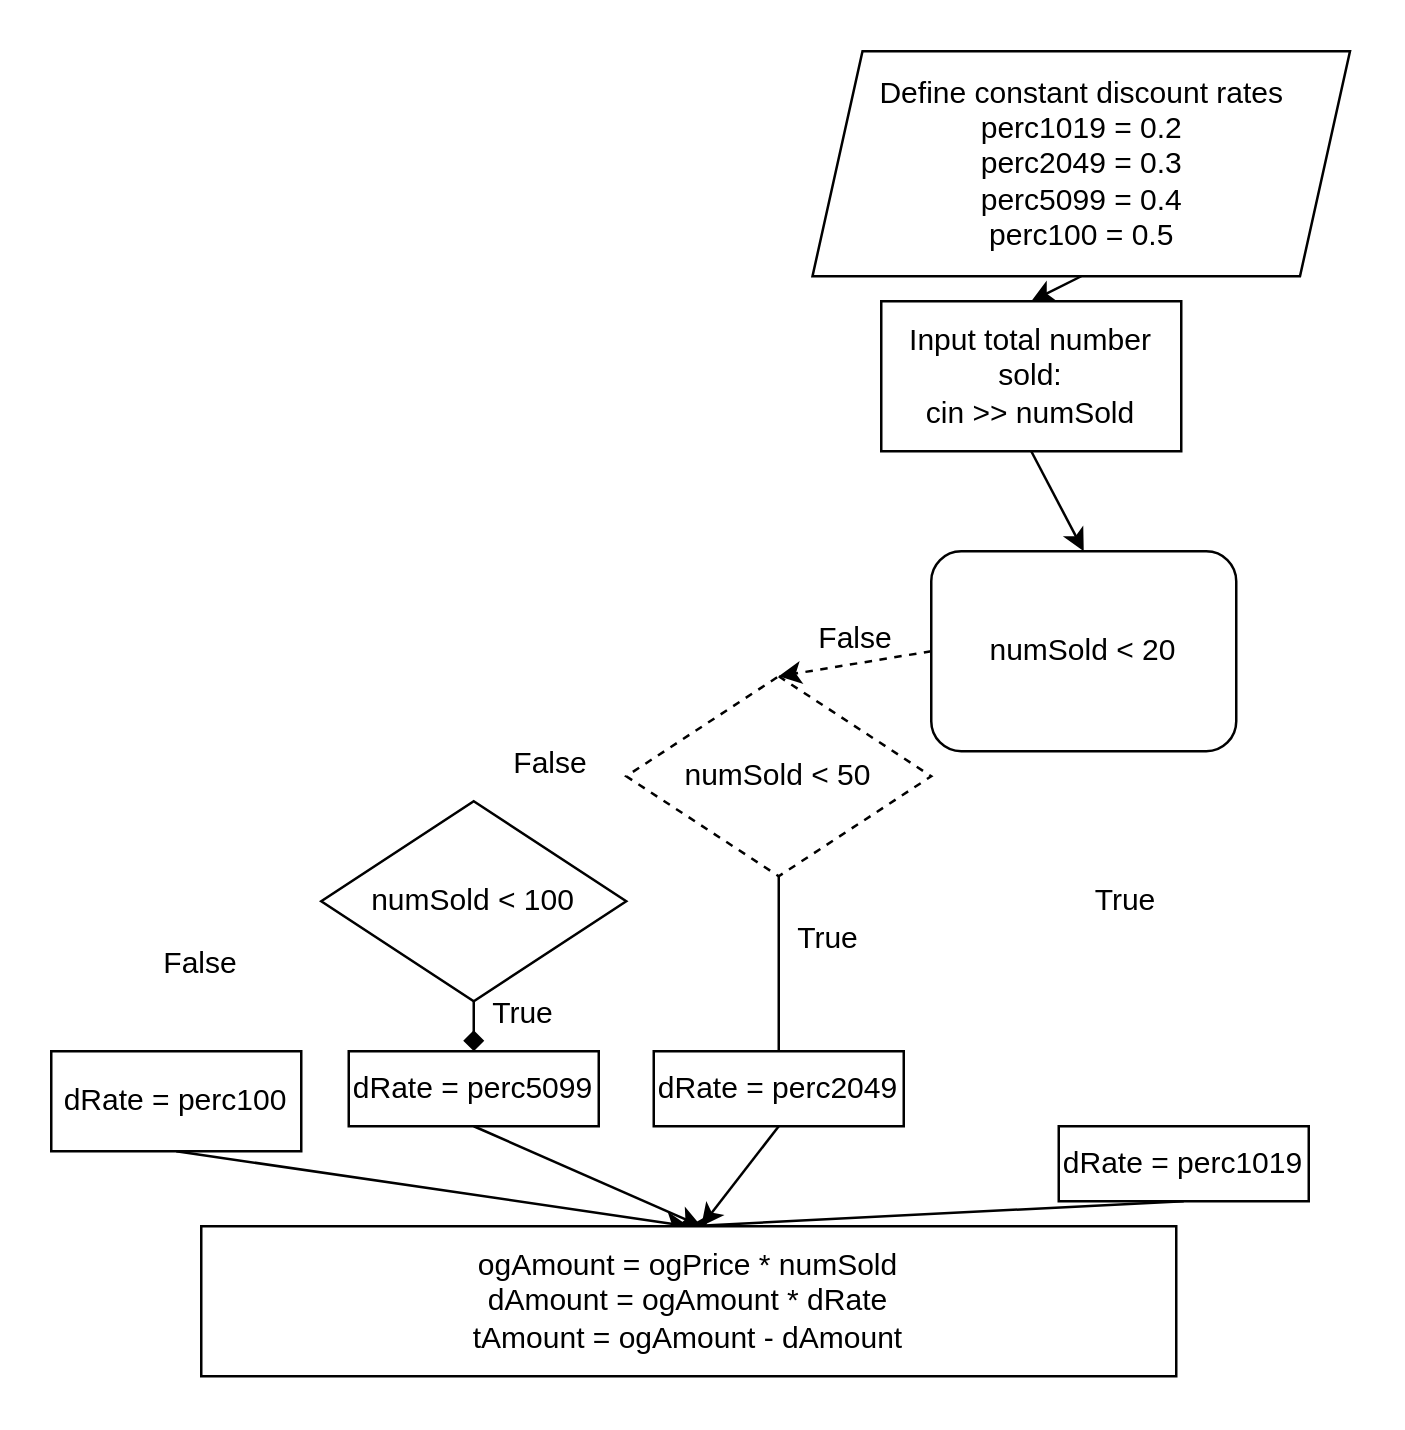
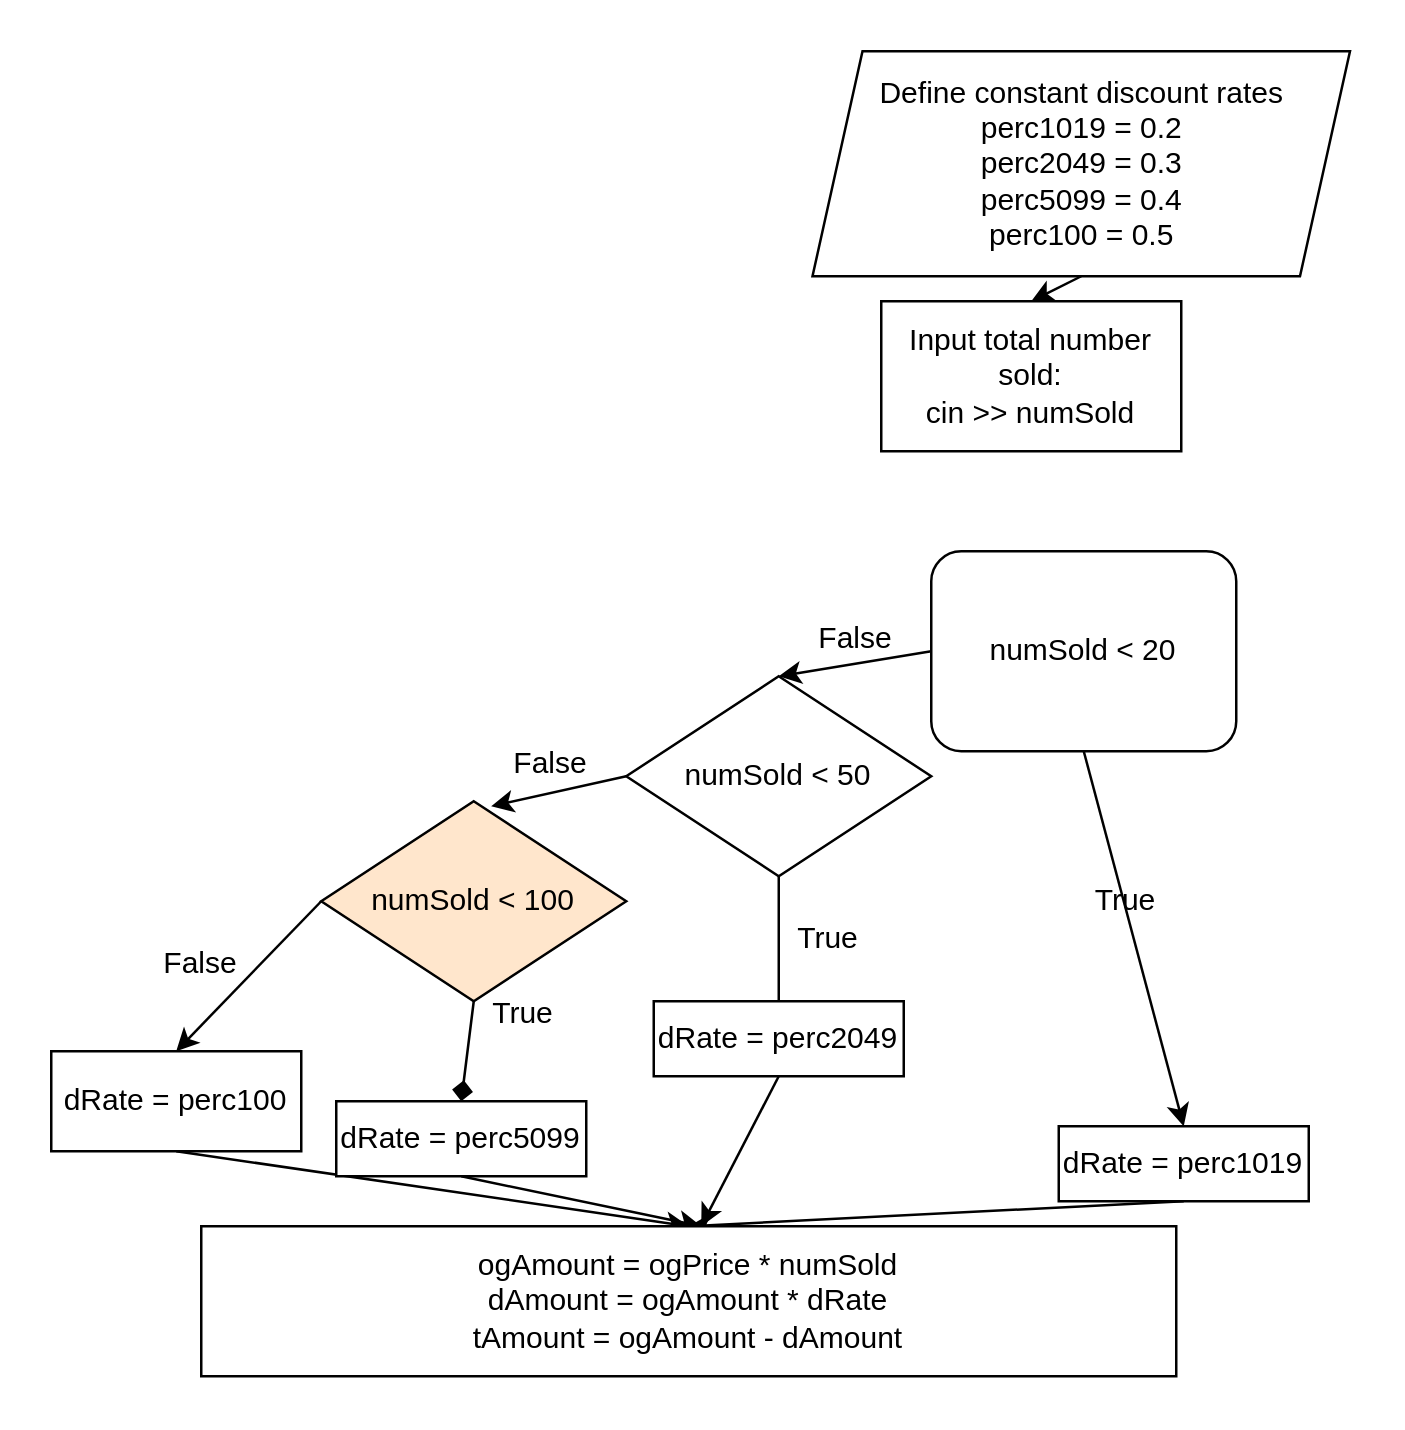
- <mxCell id="4" style="edgeStyle=none;html=1;exitX=0.5;exitY=1;exitDx=0;exitDy=0;entryX=0.5;entryY=0;entryDx=0;entryDy=0;" edge="1" parent="1" source="5" target="8"><mxGeometry relative="1" as="geometry" /></mxCell>
- <mxCell id="6" style="edgeStyle=none;html=1;exitX=0;exitY=0.5;exitDx=0;exitDy=0;entryX=0.5;entryY=0;entryDx=0;entryDy=0;dashed=1;" edge="1" parent="1" source="8" target="11"><mxGeometry relative="1" as="geometry" /></mxCell>
+ <mxCell id="6" style="edgeStyle=none;html=1;exitX=0;exitY=0.5;exitDx=0;exitDy=0;entryX=0.5;entryY=0;entryDx=0;entryDy=0;" edge="1" parent="1" source="8" target="11"><mxGeometry relative="1" as="geometry" /></mxCell>
- <mxCell id="11" value="numSold &amp;lt; 50" style="rhombus;whiteSpace=wrap;html=1;dashed=1;" vertex="1" parent="1"><mxGeometry x="250" y="270" width="122" height="80" as="geometry" /></mxCell>
+ <mxCell id="11" value="numSold &amp;lt; 50" style="rhombus;whiteSpace=wrap;html=1;" vertex="1" parent="1"><mxGeometry x="250" y="270" width="122" height="80" as="geometry" /></mxCell>
+ <mxCell id="9" style="edgeStyle=none;html=1;exitX=0;exitY=0.5;exitDx=0;exitDy=0;entryX=0.557;entryY=0.025;entryDx=0;entryDy=0;entryPerimeter=0;" edge="1" parent="1" source="11" target="14"><mxGeometry relative="1" as="geometry" /></mxCell>
- <mxCell id="14" value="numSold &amp;lt; 100" style="rhombus;whiteSpace=wrap;html=1;" vertex="1" parent="1"><mxGeometry x="128" y="320" width="122" height="80" as="geometry" /></mxCell>
+ <mxCell id="14" value="numSold &amp;lt; 100" style="rhombus;whiteSpace=wrap;html=1;fillColor=#ffe6cc;" vertex="1" parent="1"><mxGeometry x="128" y="320" width="122" height="80" as="geometry" /></mxCell>
+ <mxCell id="7" style="edgeStyle=none;html=1;exitX=0.5;exitY=1;exitDx=0;exitDy=0;entryX=0.5;entryY=0;entryDx=0;entryDy=0;" edge="1" parent="1" source="8" target="22"><mxGeometry relative="1" as="geometry" /></mxCell>
+ <mxCell id="13" style="edgeStyle=none;html=1;exitX=0;exitY=0.5;exitDx=0;exitDy=0;entryX=0.5;entryY=0;entryDx=0;entryDy=0;" edge="1" parent="1" source="14" target="16"><mxGeometry relative="1" as="geometry" /></mxCell>
- <mxCell id="18" value="dRate = perc5099" style="rounded=0;whiteSpace=wrap;html=1;" vertex="1" parent="1"><mxGeometry x="139" y="420" width="100" height="30" as="geometry" /></mxCell>
+ <mxCell id="18" value="dRate = perc5099" style="rounded=0;whiteSpace=wrap;html=1;" vertex="1" parent="1"><mxGeometry x="134" y="440" width="100" height="30" as="geometry" /></mxCell>
- <mxCell id="20" value="dRate = perc2049" style="rounded=0;whiteSpace=wrap;html=1;" vertex="1" parent="1"><mxGeometry x="261" y="420" width="100" height="30" as="geometry" /></mxCell>
+ <mxCell id="20" value="dRate = perc2049" style="rounded=0;whiteSpace=wrap;html=1;" vertex="1" parent="1"><mxGeometry x="261" y="400" width="100" height="30" as="geometry" /></mxCell>
